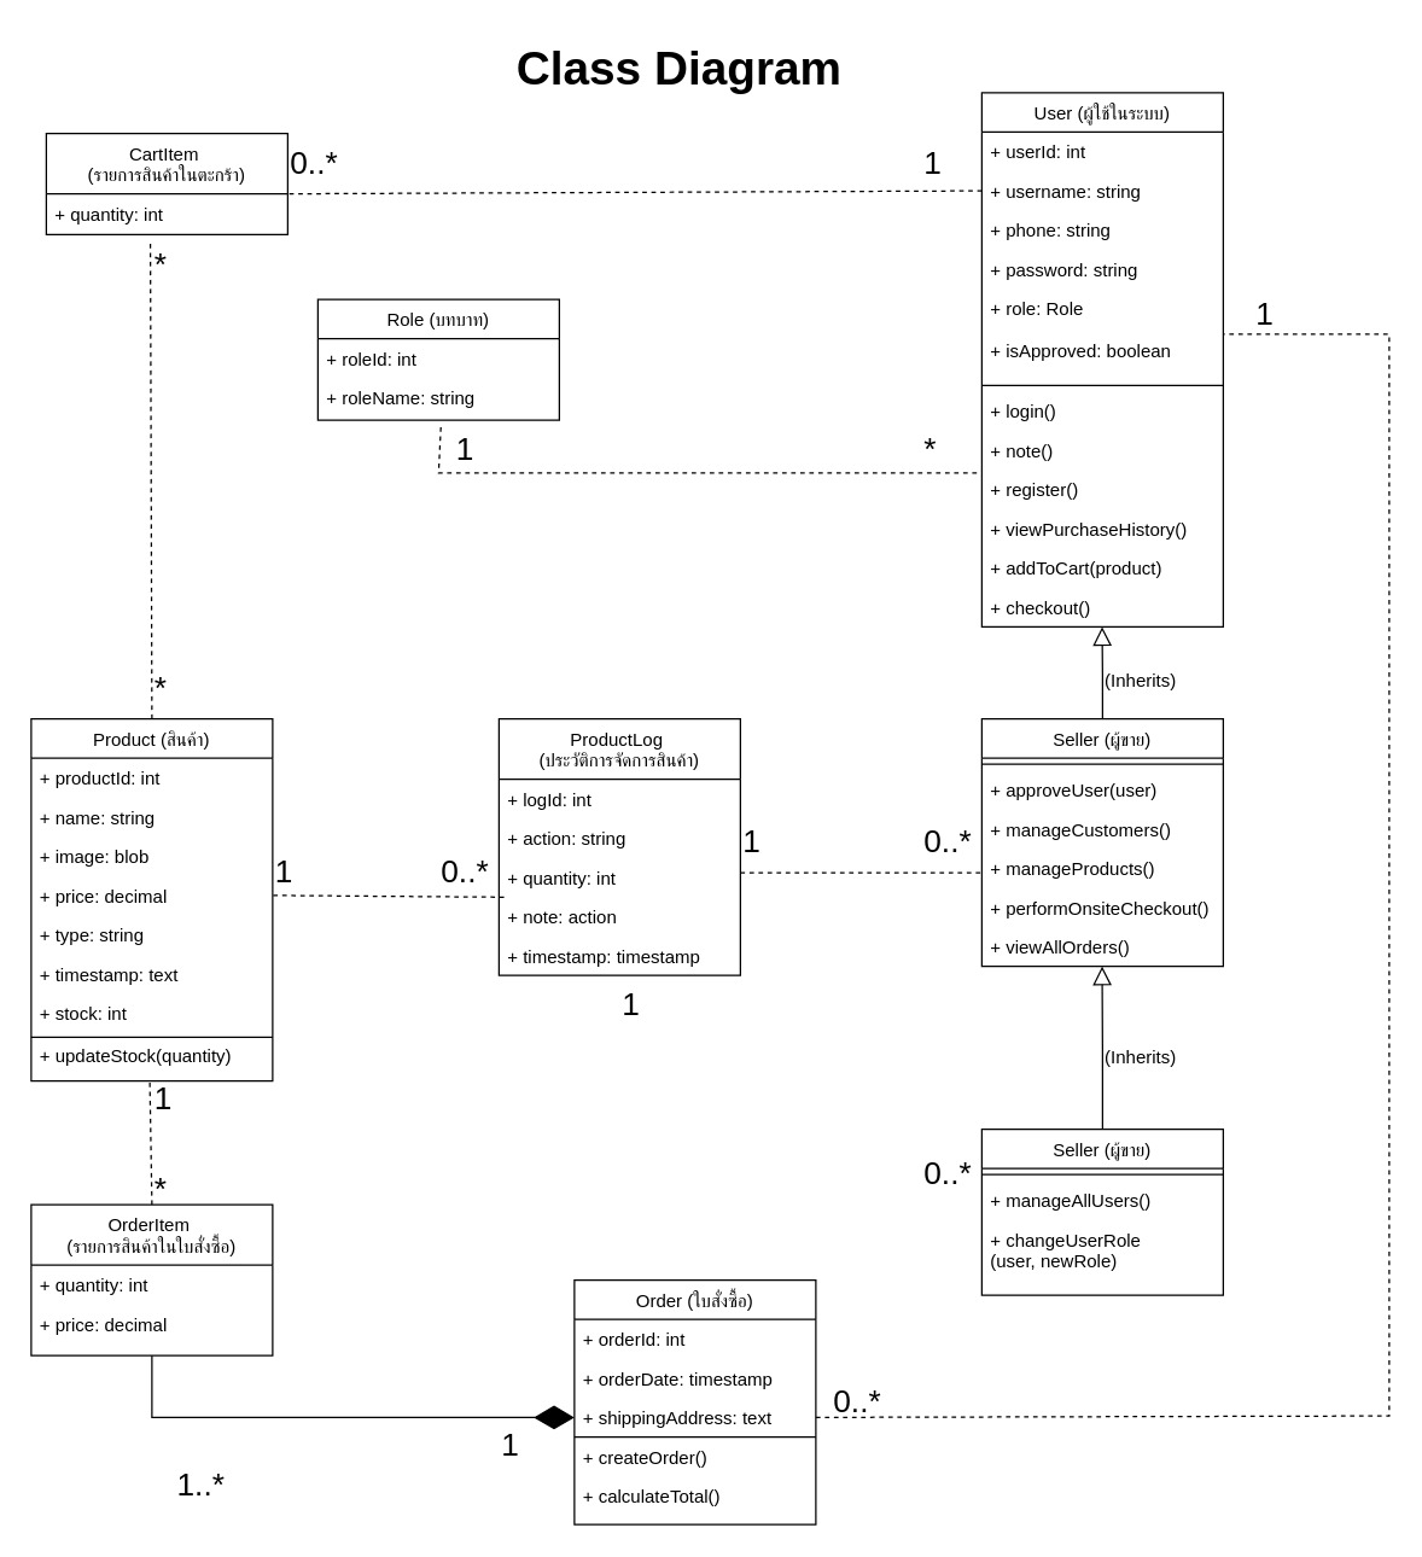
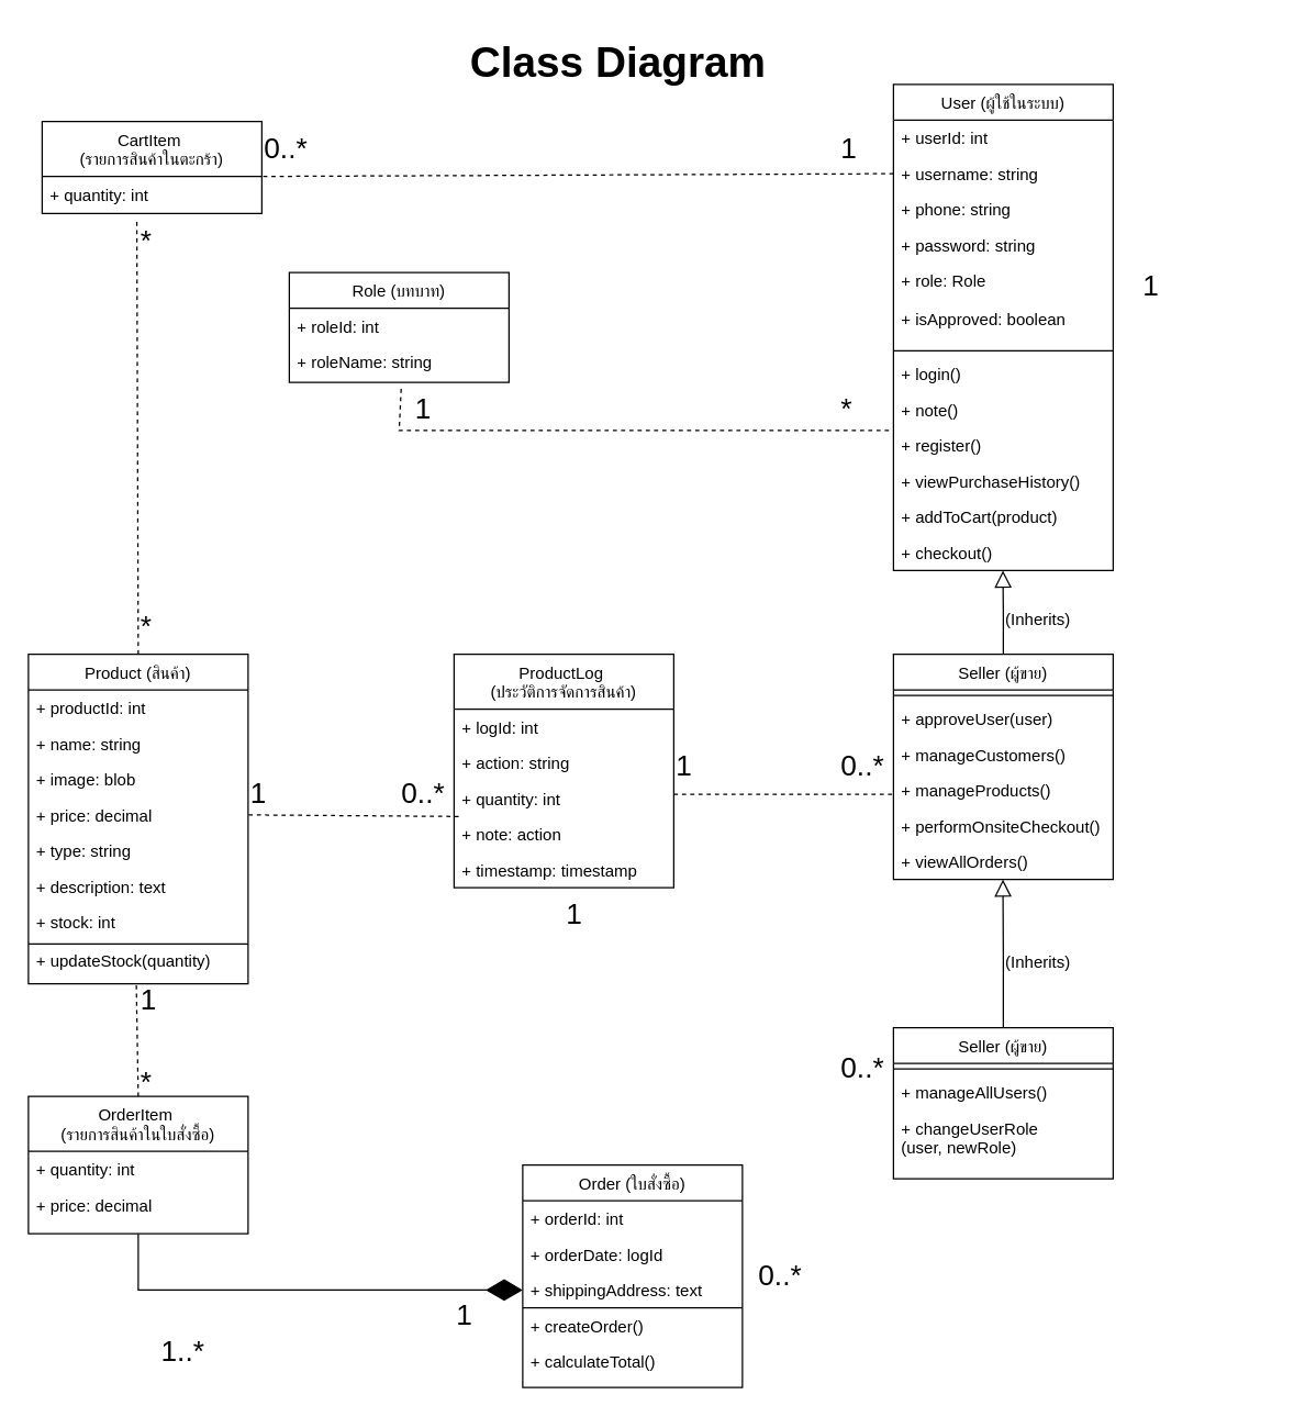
- <mxCell id="11" value="+ timestamp: text" style="text;align=left;verticalAlign=top;spacingLeft=4;spacingRight=4;overflow=hidden;rotatable=0;points=[[0,0.5],[1,0.5]];portConstraint=eastwest;" vertex="1" parent="5"><mxGeometry y="156" width="160" height="26" as="geometry" /></mxCell>
+ <mxCell id="11" value="+ description: text" style="text;align=left;verticalAlign=top;spacingLeft=4;spacingRight=4;overflow=hidden;rotatable=0;points=[[0,0.5],[1,0.5]];portConstraint=eastwest;" vertex="1" parent="5"><mxGeometry y="156" width="160" height="26" as="geometry" /></mxCell>
- <mxCell id="60" value="" style="endArrow=none;dashed=1;html=1;rounded=0;exitX=1;exitY=0.5;exitDx=0;exitDy=0;entryX=1;entryY=0.5;entryDx=0;entryDy=0;" edge="1" parent="1" source="44" target="19"><mxGeometry width="50" height="50" relative="1" as="geometry"><mxPoint x="570" y="598" as="sourcePoint" /><mxPoint x="920" y="238" as="targetPoint" /><Array as="points"><mxPoint x="920" y="938" /><mxPoint x="920" y="221" /></Array></mxGeometry></mxCell>
- <mxCell id="43" value="+ orderDate: timestamp" style="text;align=left;verticalAlign=top;spacingLeft=4;spacingRight=4;overflow=hidden;rotatable=0;points=[[0,0.5],[1,0.5]];portConstraint=eastwest;rounded=0;shadow=0;html=0;" vertex="1" parent="41"><mxGeometry y="52" width="160" height="26" as="geometry" /></mxCell>
+ <mxCell id="43" value="+ orderDate: logId" style="text;align=left;verticalAlign=top;spacingLeft=4;spacingRight=4;overflow=hidden;rotatable=0;points=[[0,0.5],[1,0.5]];portConstraint=eastwest;rounded=0;shadow=0;html=0;" vertex="1" parent="41"><mxGeometry y="52" width="160" height="26" as="geometry" /></mxCell>
